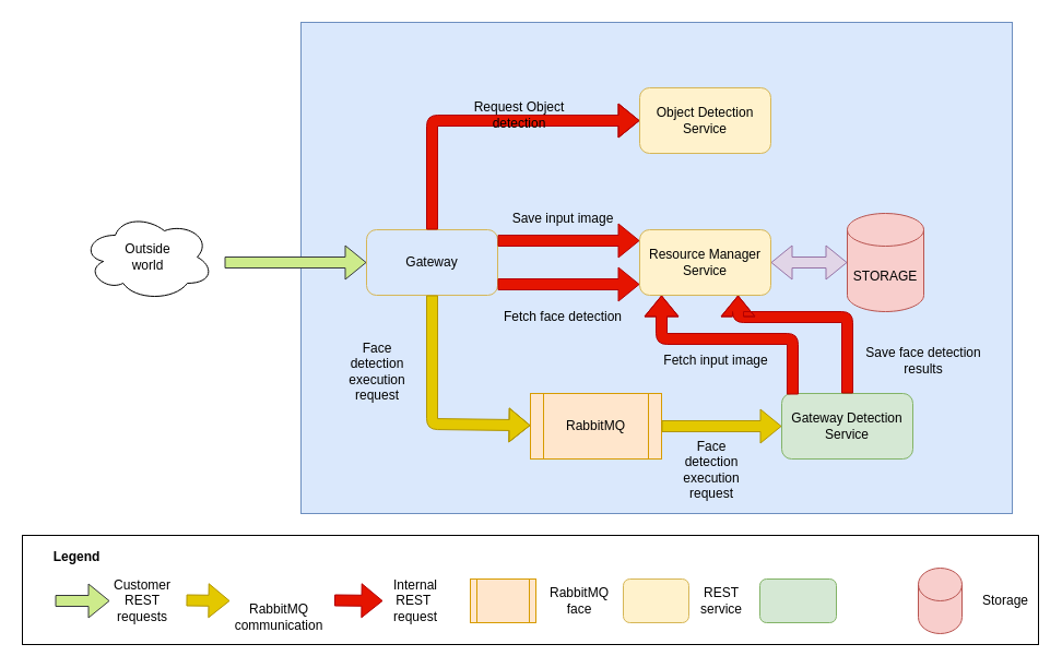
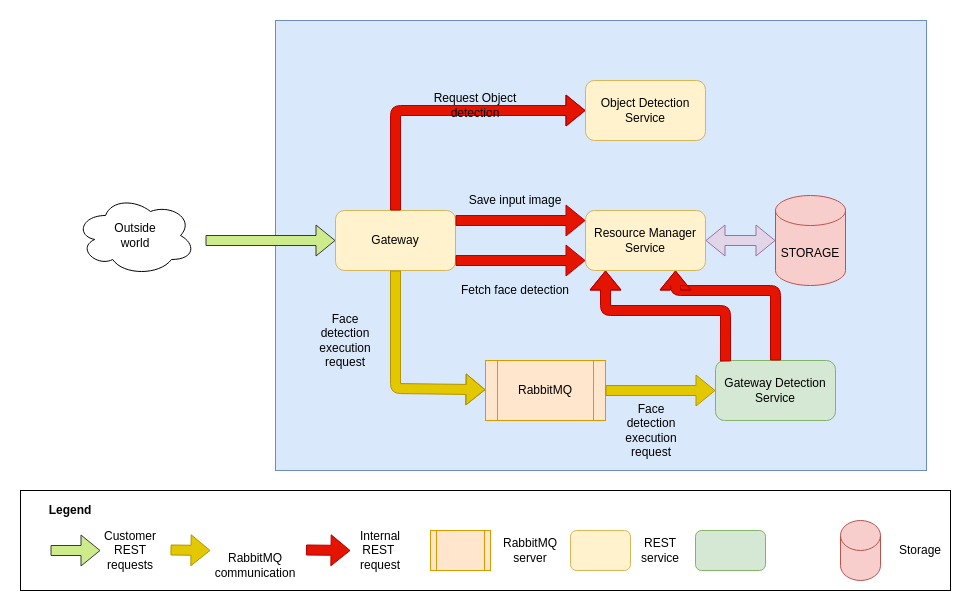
- <mxCell id="3" value="Gateway" style="rounded=1;whiteSpace=wrap;html=1;fillColor=#dae8fc;strokeColor=#d6b656;" vertex="1" parent="1"><mxGeometry x="335" y="210" width="120" height="60" as="geometry" /></mxCell>
+ <mxCell id="3" value="Gateway" style="rounded=1;whiteSpace=wrap;html=1;fillColor=#fff2cc;strokeColor=#d6b656;" vertex="1" parent="1"><mxGeometry x="335" y="210" width="120" height="60" as="geometry" /></mxCell>
- <mxCell id="21" value="Fetch input image" style="text;html=1;strokeColor=none;fillColor=none;align=center;verticalAlign=middle;whiteSpace=wrap;rounded=0;" vertex="1" parent="1"><mxGeometry x="595" y="320" width="120" height="20" as="geometry" /></mxCell>
- <mxCell id="22" value="Save face detection&lt;br&gt;results" style="text;html=1;strokeColor=none;fillColor=none;align=center;verticalAlign=middle;whiteSpace=wrap;rounded=0;" vertex="1" parent="1"><mxGeometry x="785" y="320" width="120" height="20" as="geometry" /></mxCell>
- <mxCell id="35" value="RabbitMQ&lt;br&gt;face" style="text;html=1;strokeColor=none;fillColor=none;align=center;verticalAlign=middle;whiteSpace=wrap;rounded=0;" vertex="1" parent="1"><mxGeometry x="510" y="540" width="40" height="20" as="geometry" /></mxCell>
+ <mxCell id="35" value="RabbitMQ&lt;br&gt;server" style="text;html=1;strokeColor=none;fillColor=none;align=center;verticalAlign=middle;whiteSpace=wrap;rounded=0;" vertex="1" parent="1"><mxGeometry x="510" y="540" width="40" height="20" as="geometry" /></mxCell>
